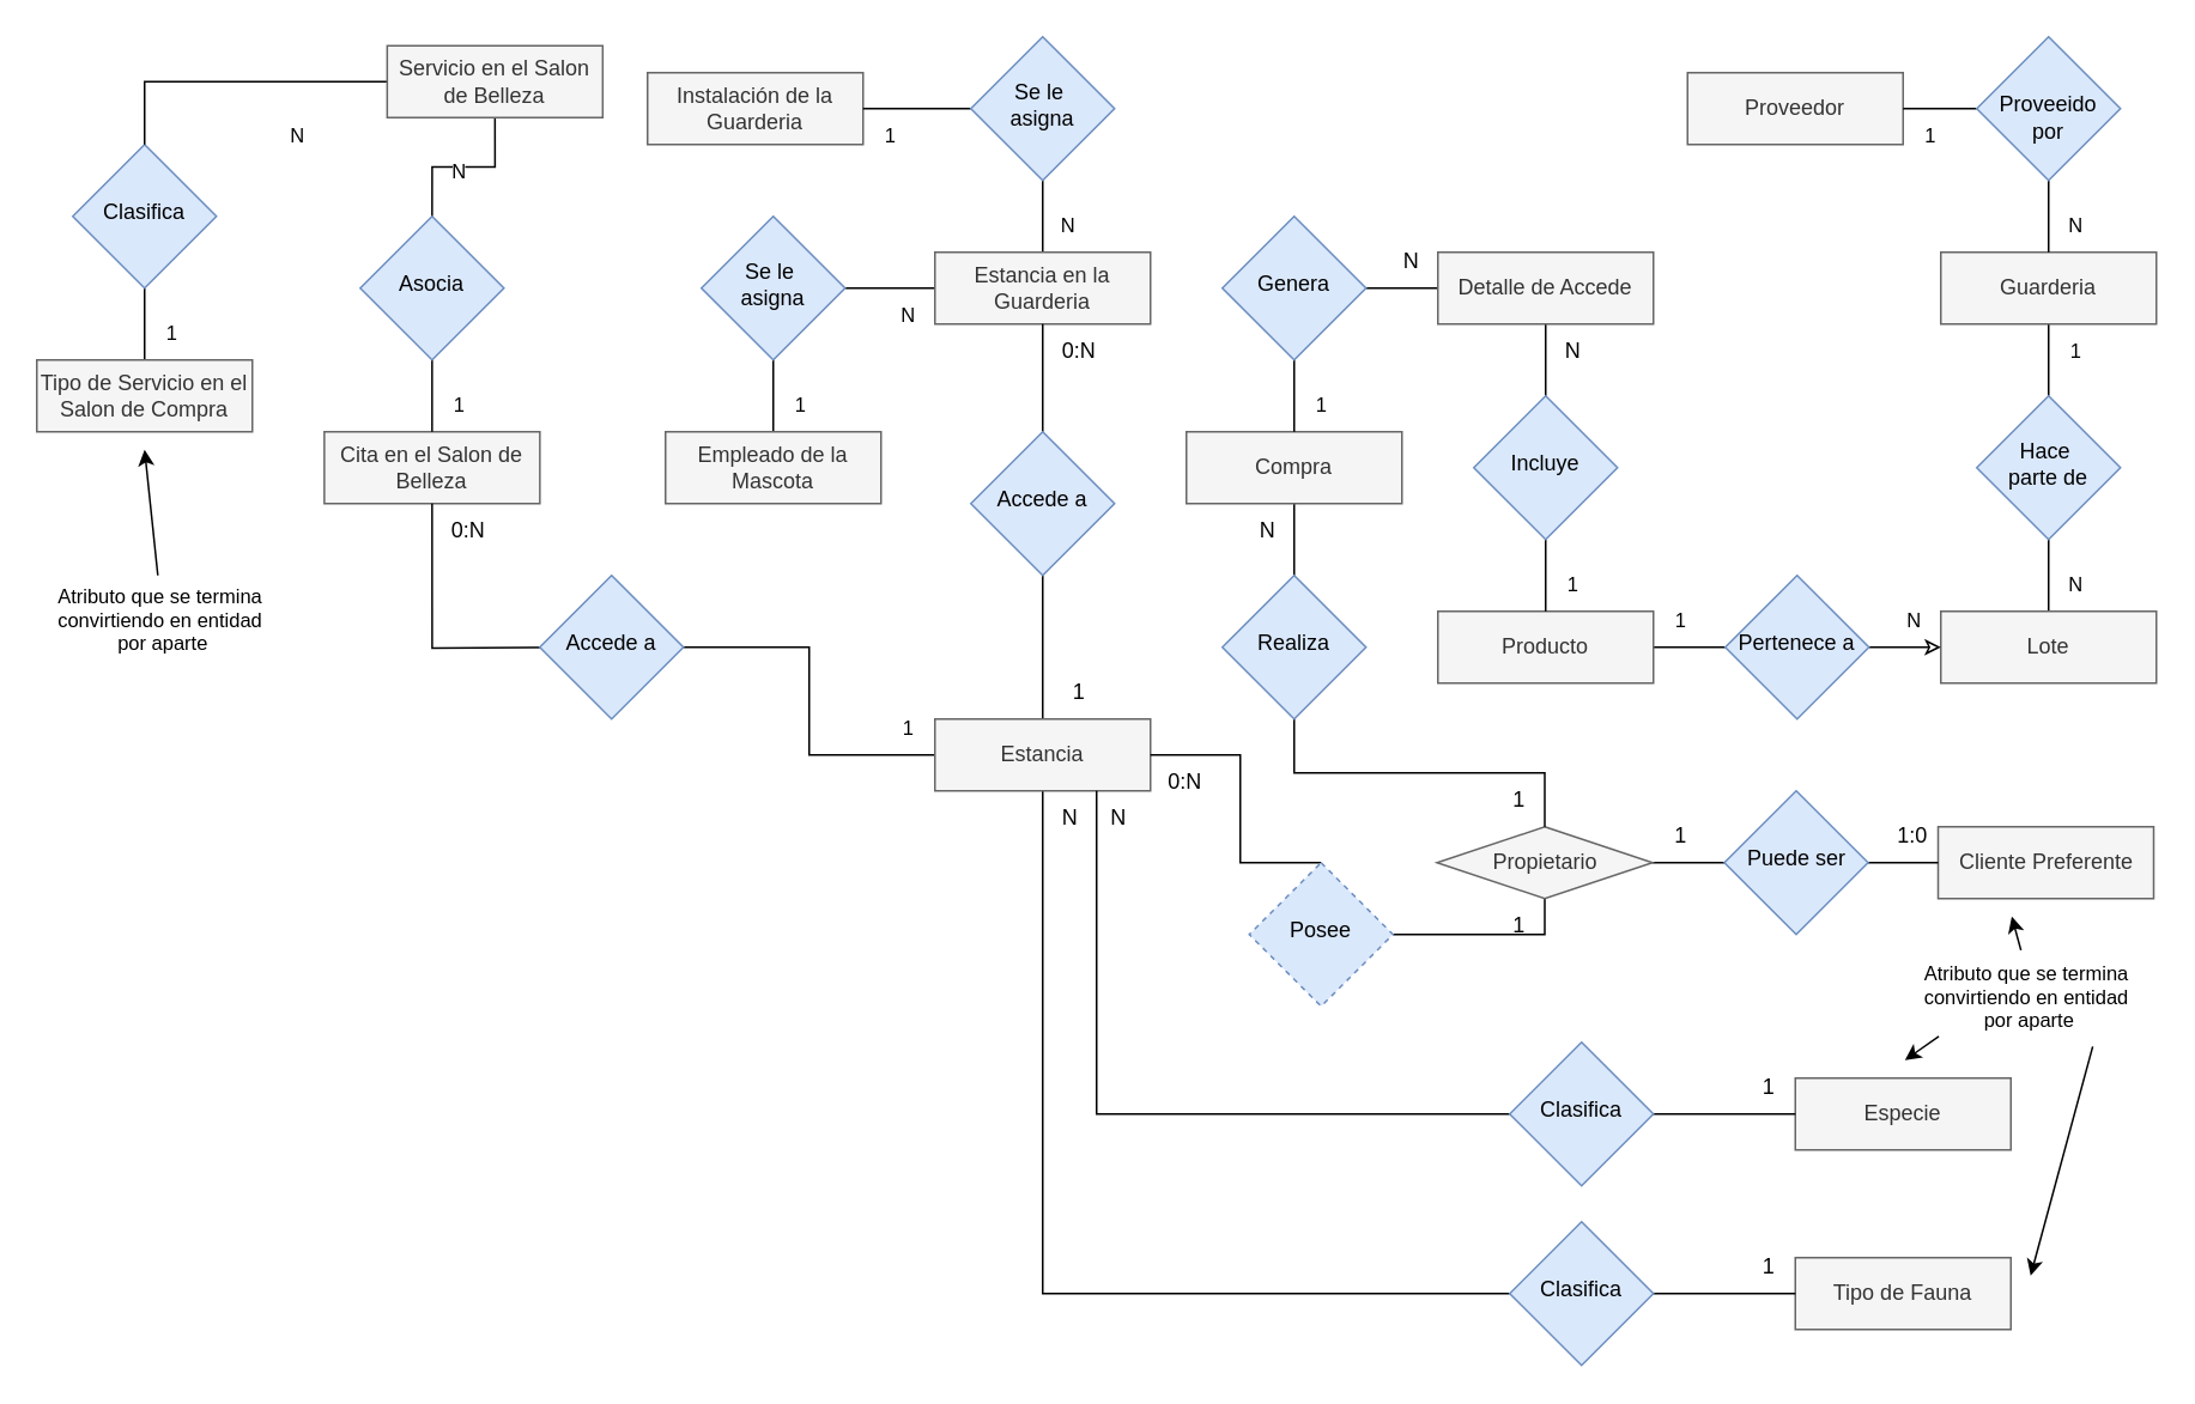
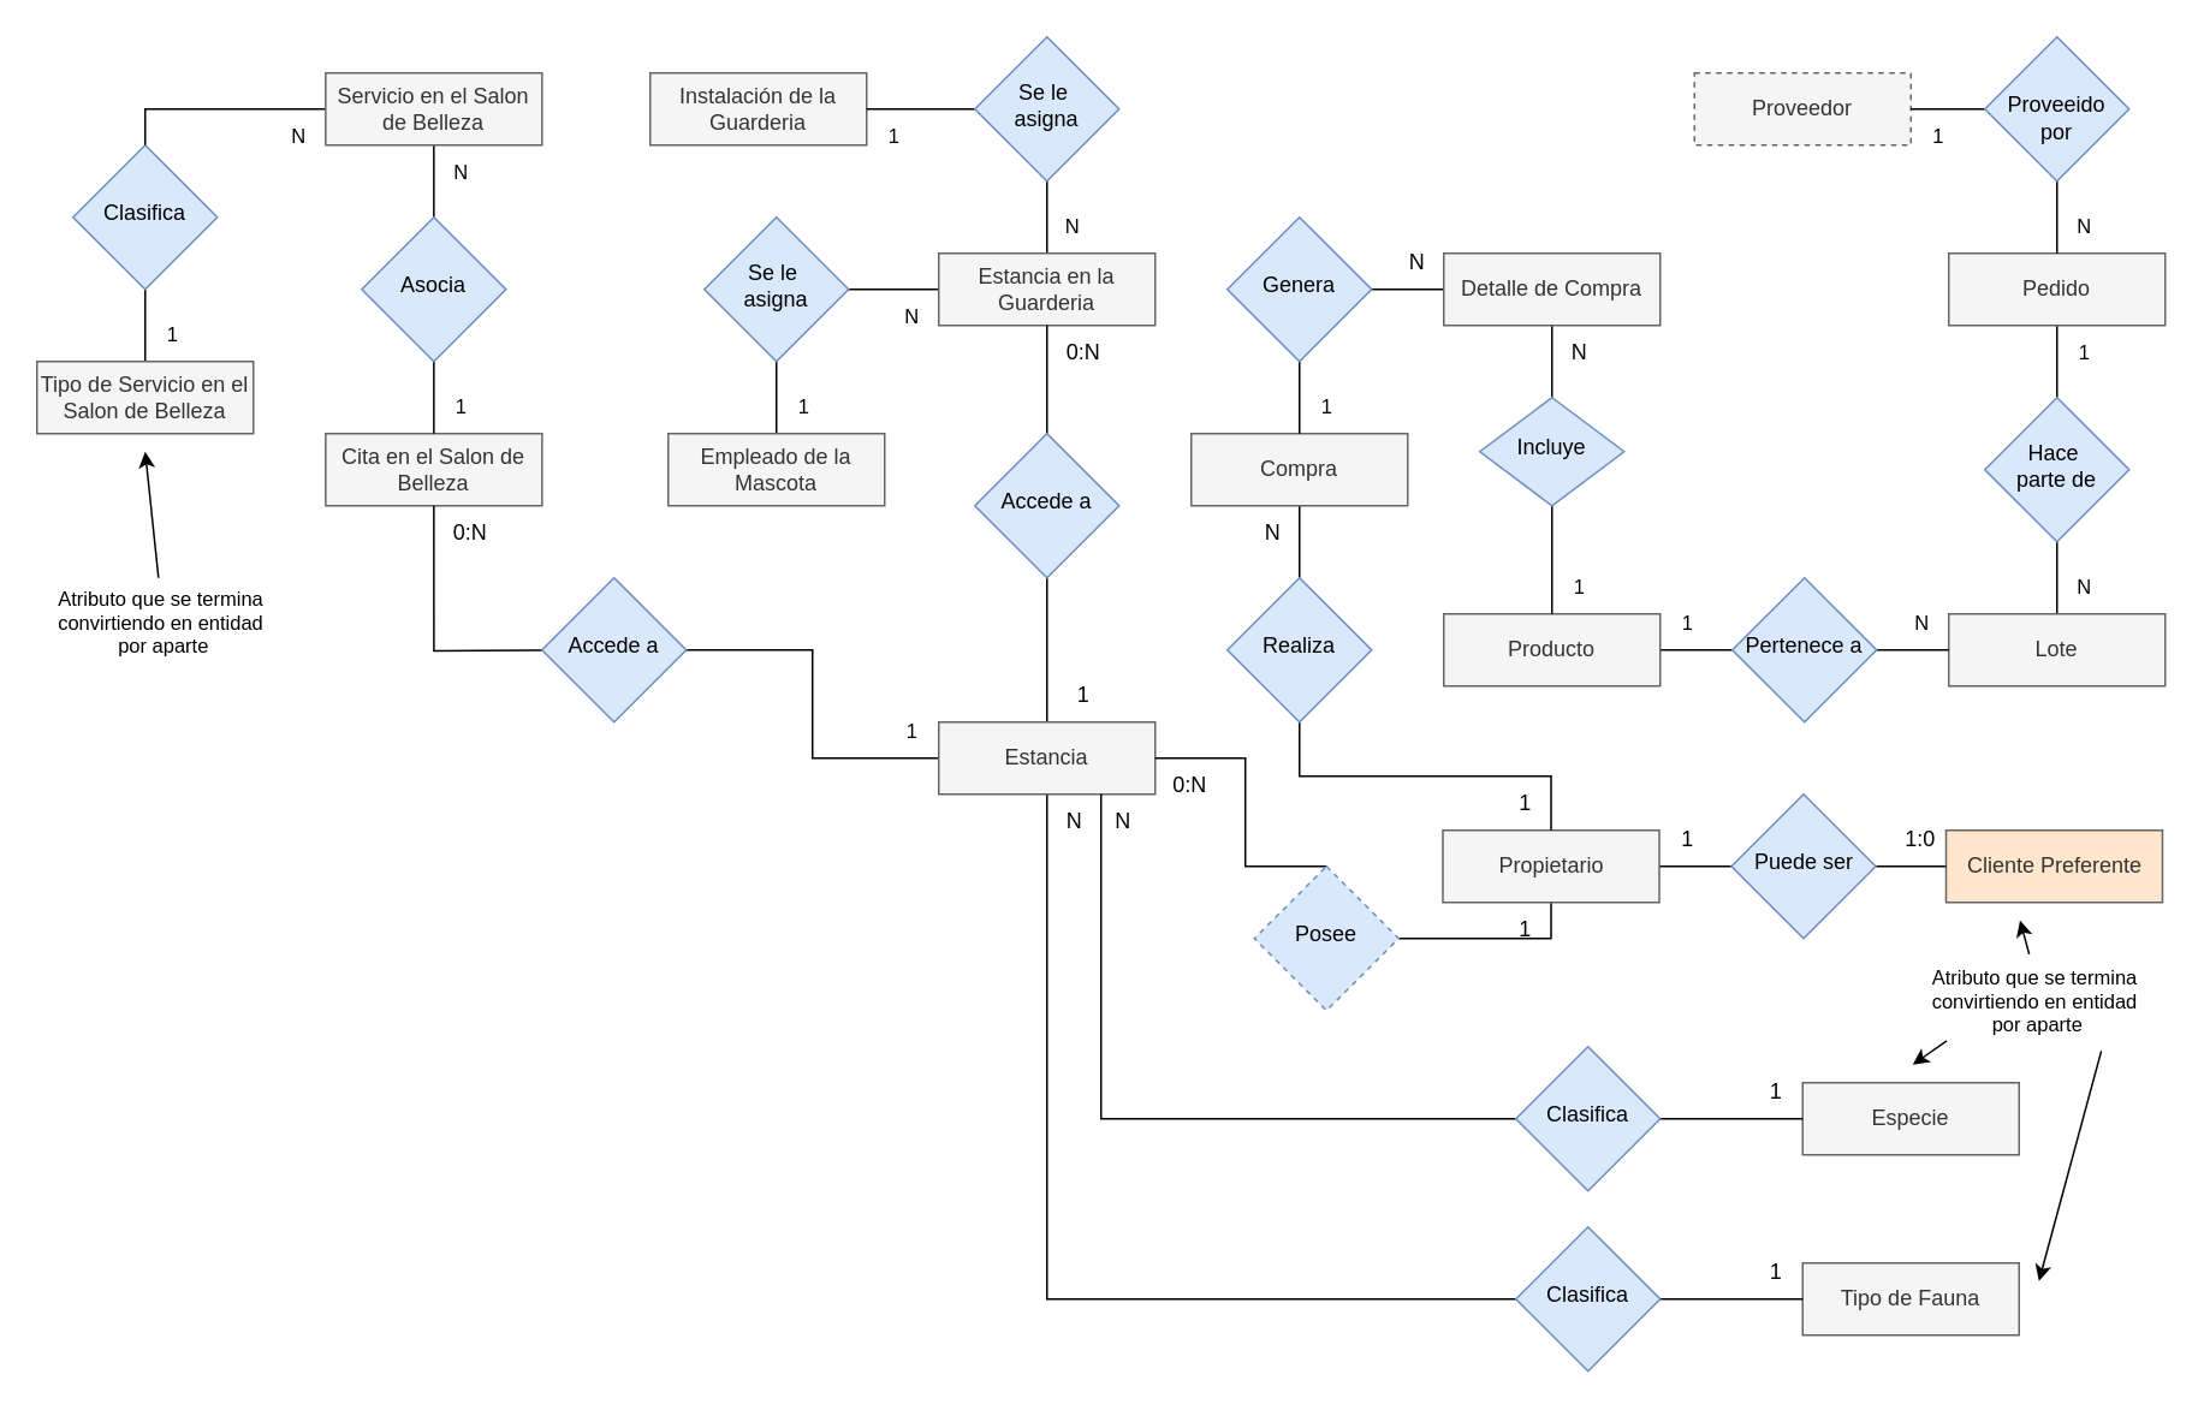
- <mxCell id="77" value="Servicio en el Salon de Belleza" style="rounded=0;whiteSpace=wrap;html=1;fillColor=#f5f5f5;fontColor=#333333;strokeColor=#666666;" vertex="1" parent="1"><mxGeometry x="215.06" y="25" width="120" height="40" as="geometry" /></mxCell>
+ <mxCell id="77" value="Servicio en el Salon de Belleza" style="rounded=0;whiteSpace=wrap;html=1;fillColor=#f5f5f5;fontColor=#333333;strokeColor=#666666;" vertex="1" parent="1"><mxGeometry x="180.06" y="40" width="120" height="40" as="geometry" /></mxCell>
- <mxCell id="39" value="Proveedor" style="rounded=0;whiteSpace=wrap;html=1;fillColor=#f5f5f5;fontColor=#333333;strokeColor=#666666;" vertex="1" parent="1"><mxGeometry x="939" y="40" width="120" height="40" as="geometry" /></mxCell>
+ <mxCell id="39" value="Proveedor" style="rounded=0;whiteSpace=wrap;html=1;fillColor=#f5f5f5;fontColor=#333333;strokeColor=#666666;dashed=1;" vertex="1" parent="1"><mxGeometry x="939" y="40" width="120" height="40" as="geometry" /></mxCell>
- <mxCell id="15" value="Detalle de Accede" style="rounded=0;whiteSpace=wrap;html=1;fillColor=#f5f5f5;fontColor=#333333;strokeColor=#666666;" vertex="1" parent="1"><mxGeometry x="800" y="140" width="120" height="40" as="geometry" /></mxCell>
+ <mxCell id="15" value="Detalle de Compra" style="rounded=0;whiteSpace=wrap;html=1;fillColor=#f5f5f5;fontColor=#333333;strokeColor=#666666;" vertex="1" parent="1"><mxGeometry x="800" y="140" width="120" height="40" as="geometry" /></mxCell>
- <mxCell id="36" value="Guarderia" style="rounded=0;whiteSpace=wrap;html=1;fillColor=#f5f5f5;fontColor=#333333;strokeColor=#666666;" vertex="1" parent="1"><mxGeometry x="1080" y="140" width="120" height="40" as="geometry" /></mxCell>
+ <mxCell id="36" value="Pedido" style="rounded=0;whiteSpace=wrap;html=1;fillColor=#f5f5f5;fontColor=#333333;strokeColor=#666666;" vertex="1" parent="1"><mxGeometry x="1080" y="140" width="120" height="40" as="geometry" /></mxCell>
- <mxCell id="72" value="Tipo de Servicio en el Salon de Compra" style="rounded=0;whiteSpace=wrap;html=1;fillColor=#f5f5f5;fontColor=#333333;strokeColor=#666666;" vertex="1" parent="1"><mxGeometry x="20" y="200" width="120" height="40" as="geometry" /></mxCell>
+ <mxCell id="72" value="Tipo de Servicio en el Salon de Belleza" style="rounded=0;whiteSpace=wrap;html=1;fillColor=#f5f5f5;fontColor=#333333;strokeColor=#666666;" vertex="1" parent="1"><mxGeometry x="20" y="200" width="120" height="40" as="geometry" /></mxCell>
- <mxCell id="45" value="Incluye" style="rhombus;whiteSpace=wrap;html=1;shadow=0;fontFamily=Helvetica;fontSize=12;align=center;strokeWidth=1;spacing=6;spacingTop=-4;fillColor=#dae8fc;strokeColor=#6c8ebf;rounded=0;" vertex="1" parent="1"><mxGeometry x="820" y="220" width="80" height="80" as="geometry" /></mxCell>
+ <mxCell id="45" value="Incluye" style="rhombus;whiteSpace=wrap;html=1;shadow=0;fontFamily=Helvetica;fontSize=12;align=center;strokeWidth=1;spacing=6;spacingTop=-4;fillColor=#dae8fc;strokeColor=#6c8ebf;rounded=0;" vertex="1" parent="1"><mxGeometry x="820" y="220" width="80" height="60" as="geometry" /></mxCell>
- <mxCell id="30" style="edgeStyle=orthogonalEdgeStyle;rounded=0;orthogonalLoop=1;jettySize=auto;html=1;exitX=1;exitY=0.5;exitDx=0;exitDy=0;endArrow=classic;endFill=0;" edge="1" parent="1" source="31" target="3"><mxGeometry relative="1" as="geometry" /></mxCell>
+ <mxCell id="30" style="edgeStyle=orthogonalEdgeStyle;rounded=0;orthogonalLoop=1;jettySize=auto;html=1;exitX=1;exitY=0.5;exitDx=0;exitDy=0;endArrow=none;endFill=0;" edge="1" parent="1" source="31" target="3"><mxGeometry relative="1" as="geometry" /></mxCell>
- <mxCell id="10" value="Propietario" style="rhombus;whiteSpace=wrap;html=1;fillColor=#f5f5f5;fontColor=#333333;strokeColor=#666666;" vertex="1" parent="1"><mxGeometry x="799.5" y="460" width="120" height="40" as="geometry" /></mxCell>
+ <mxCell id="10" value="Propietario" style="rounded=0;whiteSpace=wrap;html=1;fillColor=#f5f5f5;fontColor=#333333;strokeColor=#666666;" vertex="1" parent="1"><mxGeometry x="799.5" y="460" width="120" height="40" as="geometry" /></mxCell>
- <mxCell id="49" value="Cliente Preferente" style="rounded=0;whiteSpace=wrap;html=1;fillColor=#f5f5f5;fontColor=#333333;strokeColor=#666666;" vertex="1" parent="1"><mxGeometry x="1078.5" y="460" width="120" height="40" as="geometry" /></mxCell>
+ <mxCell id="49" value="Cliente Preferente" style="rounded=0;whiteSpace=wrap;html=1;fillColor=#ffe6cc;fontColor=#333333;strokeColor=#666666;" vertex="1" parent="1"><mxGeometry x="1078.5" y="460" width="120" height="40" as="geometry" /></mxCell>
